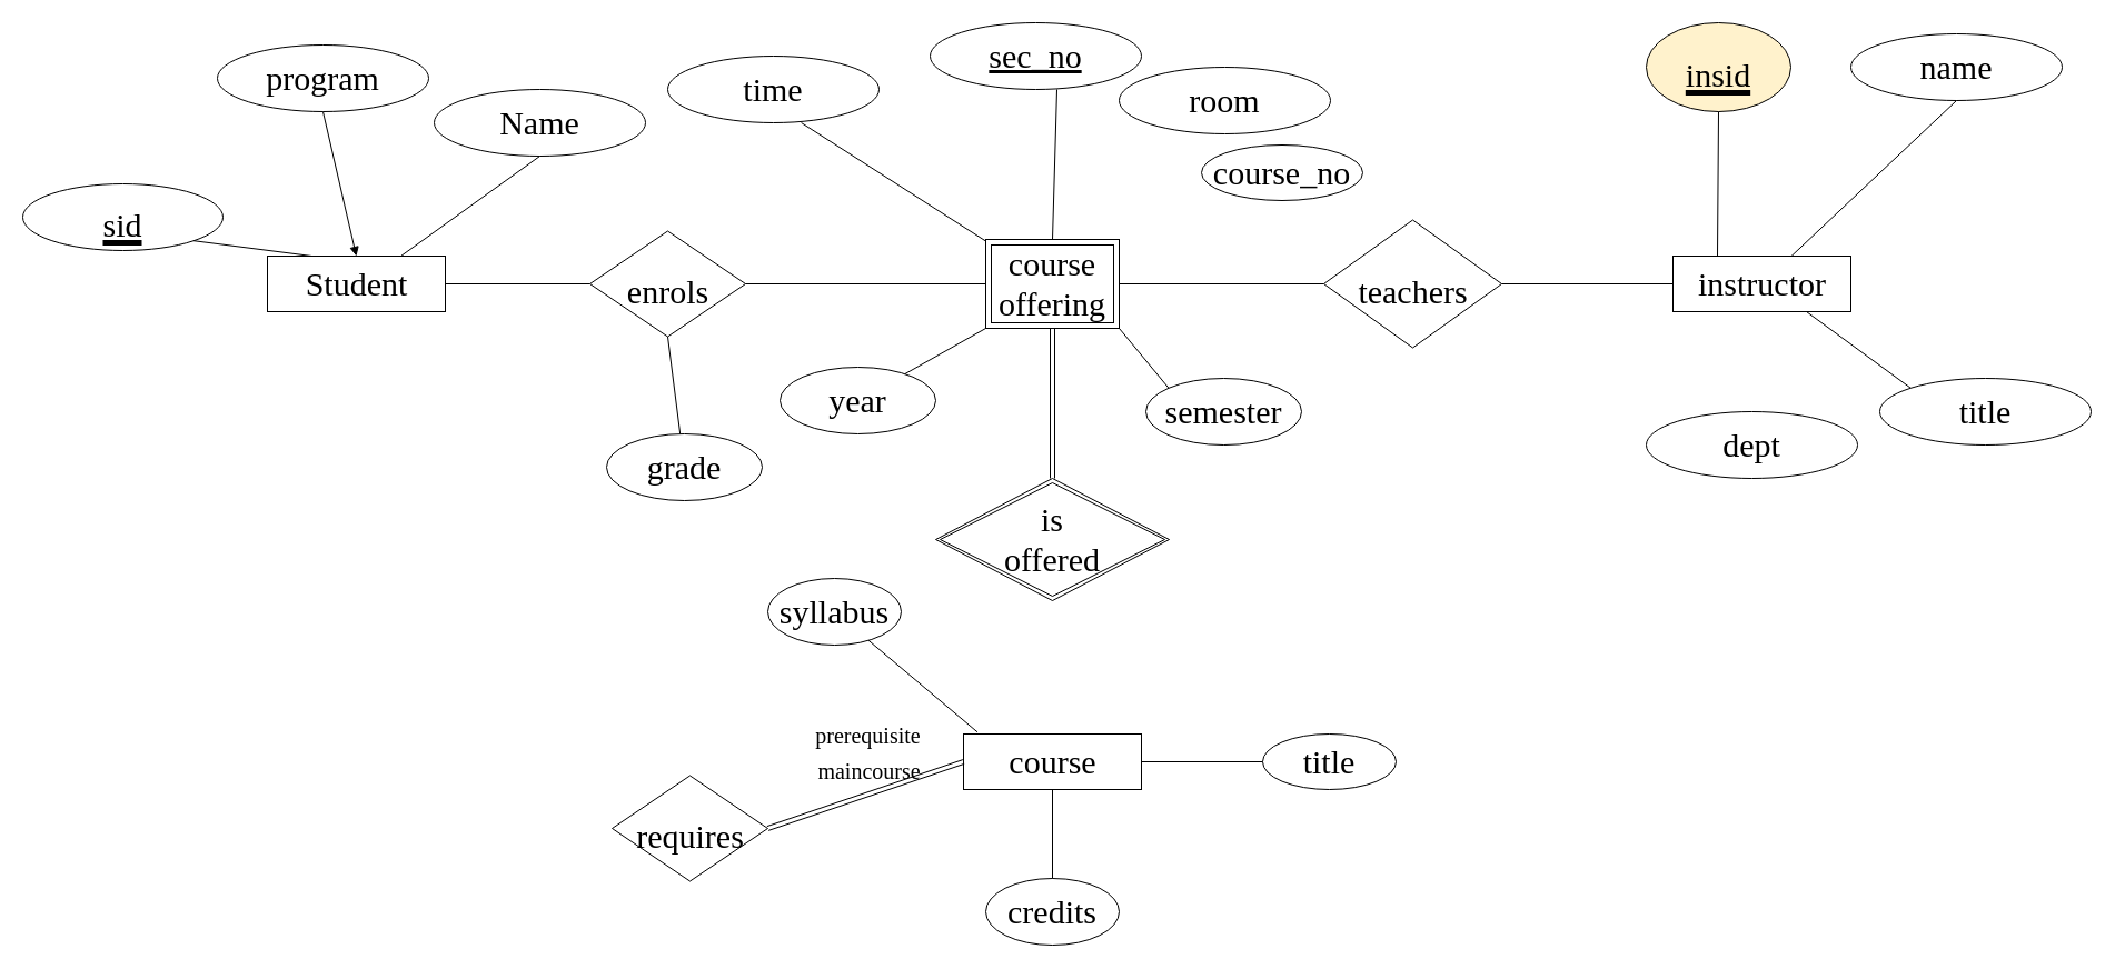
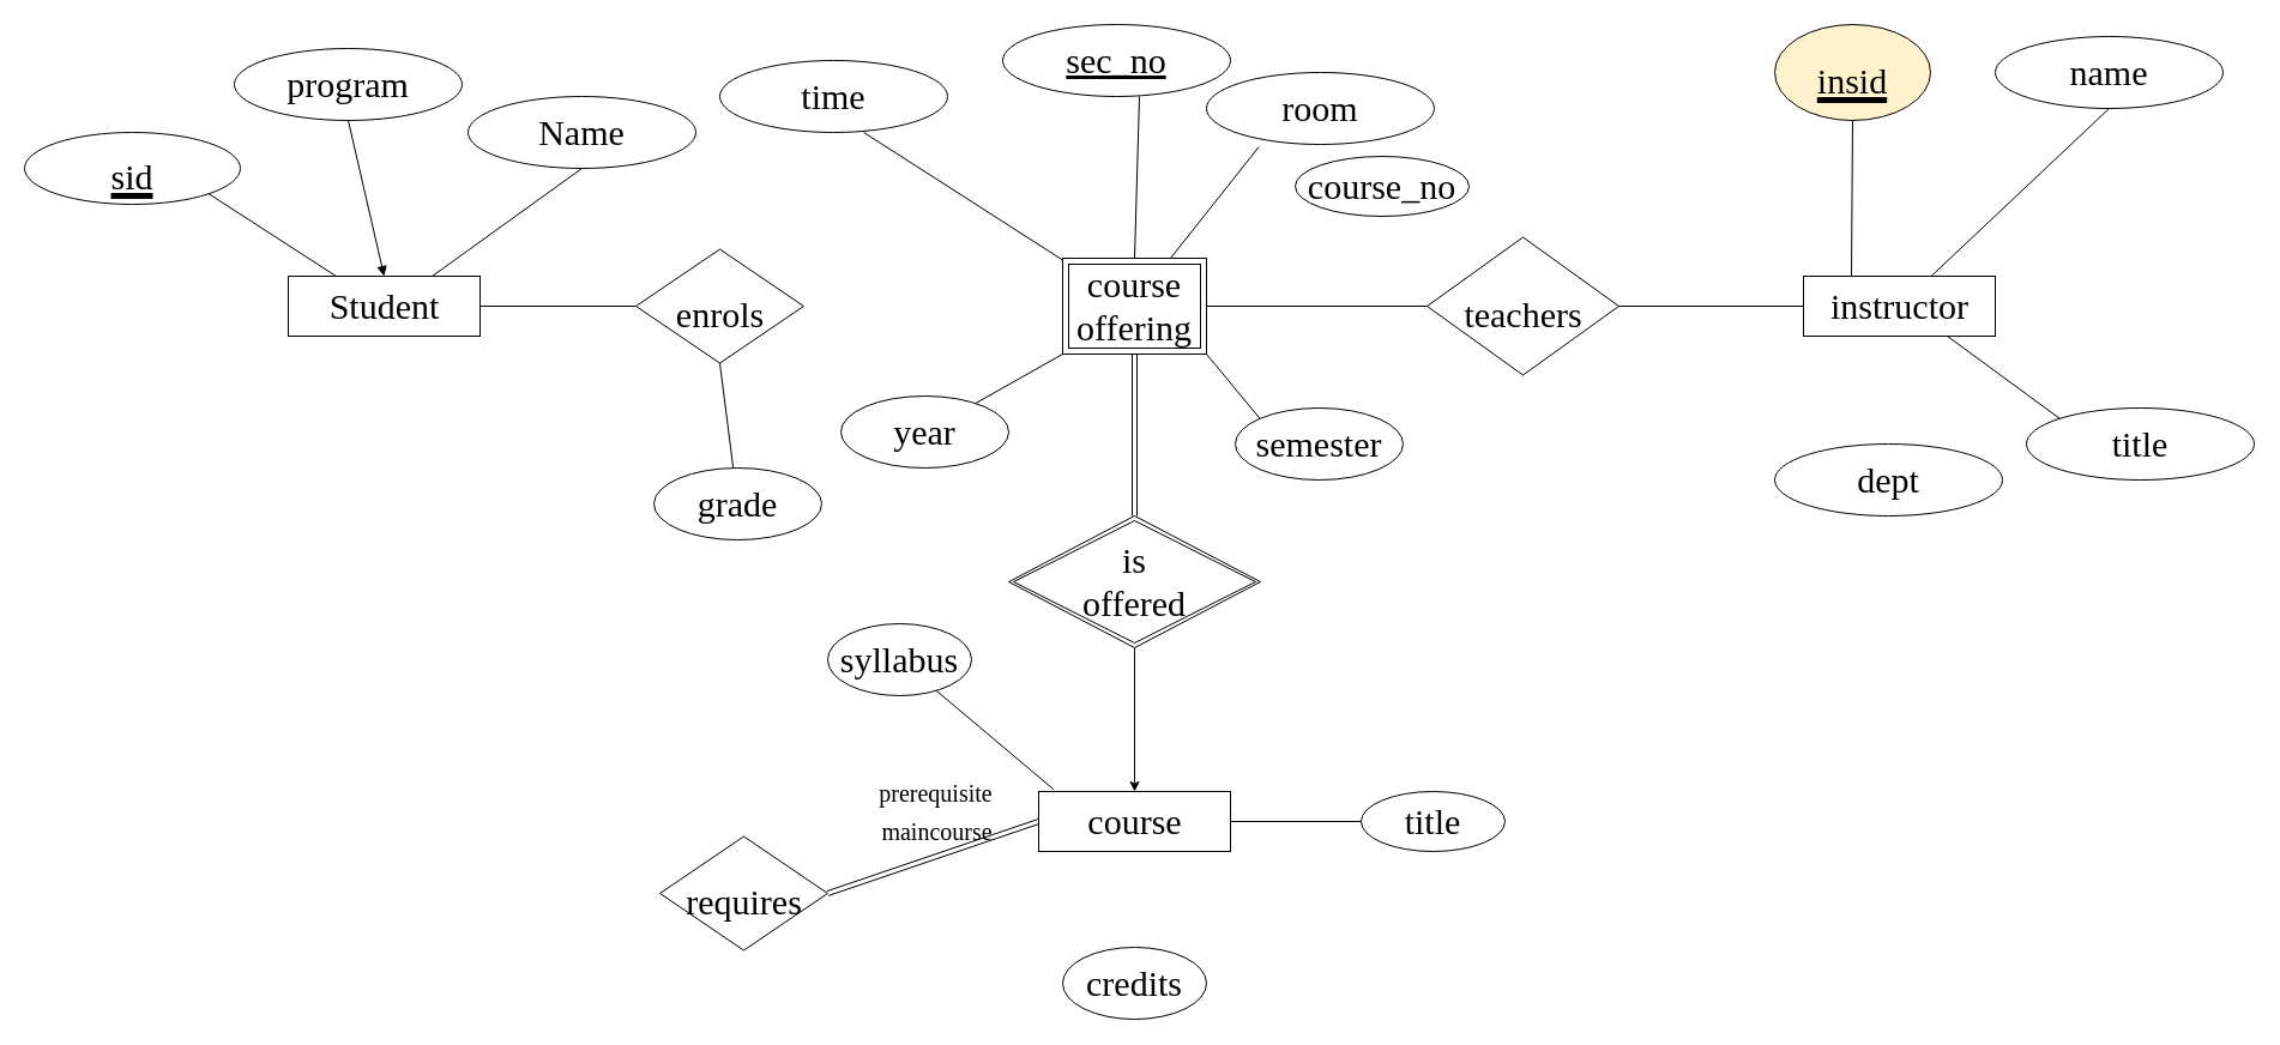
+ <mxCell id="37" value="" style="endArrow=none;html=1;rounded=0;fontFamily=Times New Roman;fontSize=30;entryX=0.23;entryY=1.033;entryDx=0;entryDy=0;entryPerimeter=0;exitX=0.75;exitY=0;exitDx=0;exitDy=0;" edge="1" parent="1" source="21" target="12"><mxGeometry width="50" height="50" relative="1" as="geometry"><mxPoint x="760" y="460" as="sourcePoint" /><mxPoint x="810" y="410" as="targetPoint" /></mxGeometry></mxCell>
- <mxCell id="3" value="&lt;font style=&quot;font-size: 30px&quot;&gt;sid&lt;/font&gt;" style="ellipse;whiteSpace=wrap;html=1;align=center;fontStyle=4;fontFamily=Times New Roman;fontSize=50;" vertex="1" parent="1"><mxGeometry x="20" y="165" width="180" height="60" as="geometry" /></mxCell>
+ <mxCell id="3" value="&lt;font style=&quot;font-size: 30px&quot;&gt;sid&lt;/font&gt;" style="ellipse;whiteSpace=wrap;html=1;align=center;fontStyle=4;fontFamily=Times New Roman;fontSize=50;" vertex="1" parent="1"><mxGeometry x="20" y="110" width="180" height="60" as="geometry" /></mxCell>
- <mxCell id="20" value="" style="endArrow=none;html=1;rounded=0;fontFamily=Times New Roman;fontSize=30;entryX=0;entryY=0.5;entryDx=0;entryDy=0;" edge="1" parent="1" source="2" target="21"><mxGeometry relative="1" as="geometry"><mxPoint x="530" y="410" as="sourcePoint" /><mxPoint x="856" y="255" as="targetPoint" /></mxGeometry></mxCell>
+ <mxCell id="30" value="" style="endArrow=classic;html=1;rounded=0;fontFamily=Times New Roman;fontSize=30;" edge="1" parent="1" source="38" target="31"><mxGeometry width="50" height="50" relative="1" as="geometry"><mxPoint x="946" y="560" as="sourcePoint" /><mxPoint x="946" y="660" as="targetPoint" /></mxGeometry></mxCell>
- <mxCell id="41" value="" style="endArrow=none;html=1;rounded=0;fontFamily=Times New Roman;fontSize=30;entryX=0.5;entryY=0;entryDx=0;entryDy=0;exitX=0.5;exitY=1;exitDx=0;exitDy=0;" edge="1" parent="1" source="31" target="40"><mxGeometry relative="1" as="geometry"><mxPoint x="890" y="640" as="sourcePoint" /><mxPoint x="1050" y="640" as="targetPoint" /></mxGeometry></mxCell>
